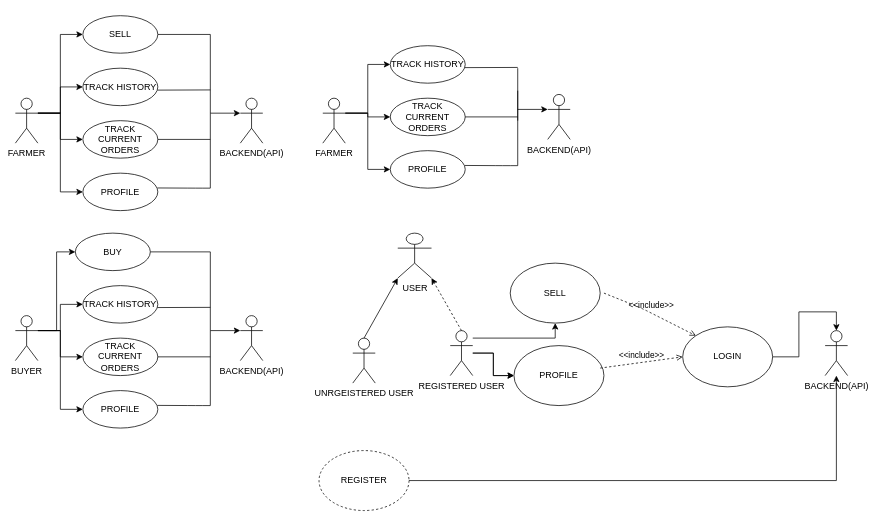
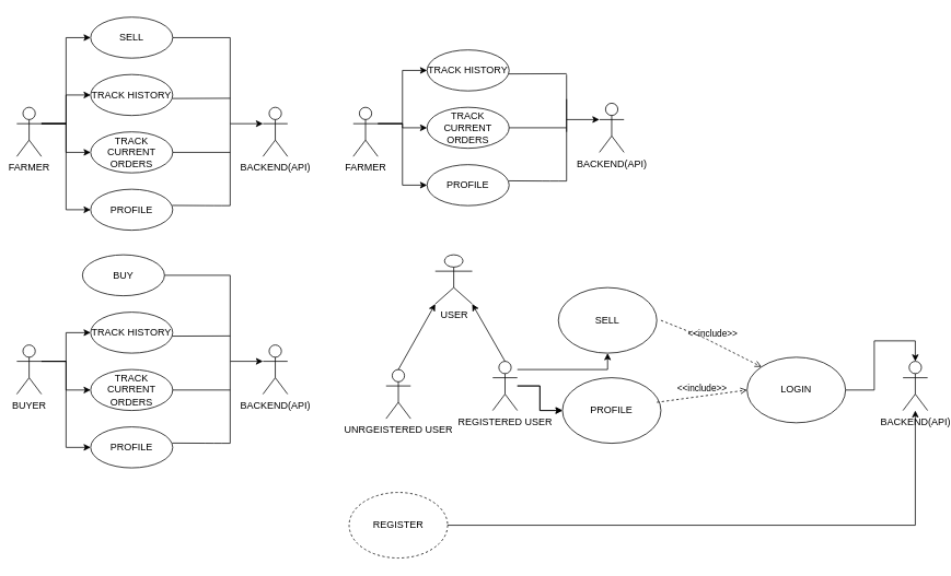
- <mxCell id="17" style="edgeStyle=orthogonalEdgeStyle;rounded=0;orthogonalLoop=1;jettySize=auto;html=1;entryX=0;entryY=0.5;entryDx=0;entryDy=0;exitX=1;exitY=0.333;exitDx=0;exitDy=0;exitPerimeter=0;" edge="1" parent="1" source="21" target="23"><mxGeometry relative="1" as="geometry" /></mxCell>
- <mxCell id="53" value="" style="endArrow=classic;html=1;entryX=1;entryY=1;entryDx=0;entryDy=0;entryPerimeter=0;exitX=0.5;exitY=0;exitDx=0;exitDy=0;exitPerimeter=0;dashed=1;" edge="1" parent="1" source="51" target="46"><mxGeometry width="50" height="50" relative="1" as="geometry"><mxPoint x="440" y="440" as="sourcePoint" /><mxPoint x="490" y="390" as="targetPoint" /></mxGeometry></mxCell>
+ <mxCell id="53" value="" style="endArrow=classic;html=1;entryX=1;entryY=1;entryDx=0;entryDy=0;entryPerimeter=0;exitX=0.5;exitY=0;exitDx=0;exitDy=0;exitPerimeter=0;" edge="1" parent="1" source="51" target="46"><mxGeometry width="50" height="50" relative="1" as="geometry"><mxPoint x="440" y="440" as="sourcePoint" /><mxPoint x="490" y="390" as="targetPoint" /></mxGeometry></mxCell>
